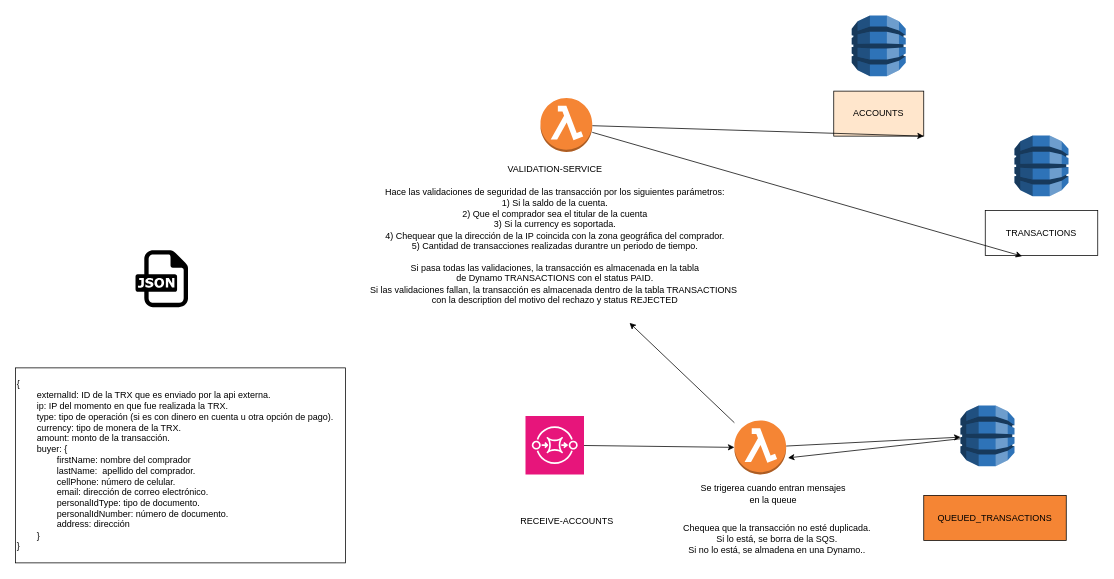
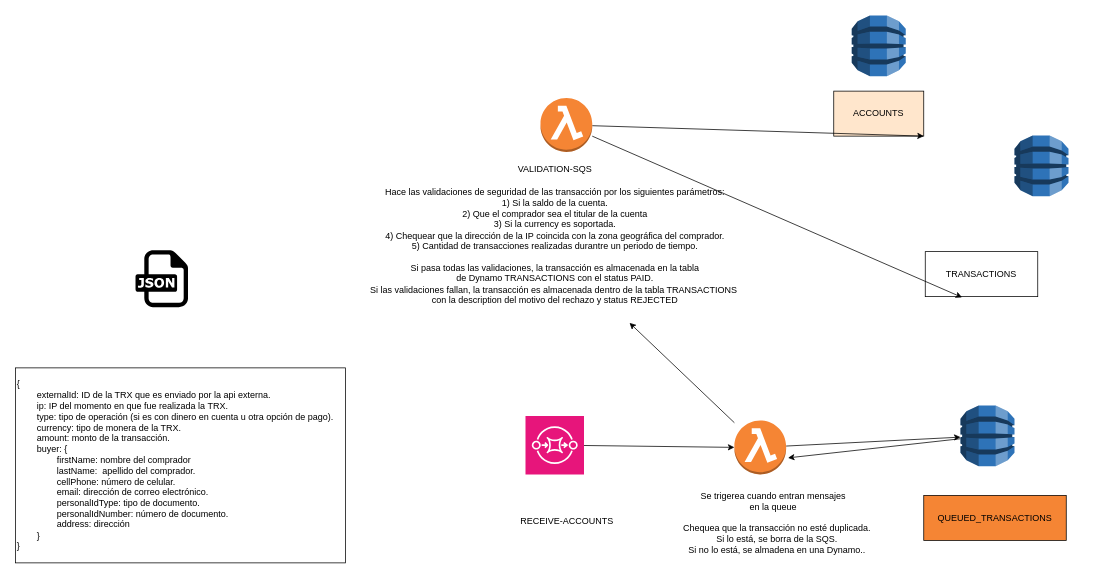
- <mxCell id="19" value="VALIDATION-SERVICE" style="text;html=1;align=center;verticalAlign=middle;resizable=0;points=[];autosize=1;strokeColor=none;fillColor=none;" parent="1" vertex="1"><mxGeometry x="664" y="210" width="150" height="30" as="geometry" /></mxCell>
+ <mxCell id="19" value="VALIDATION-SQS" style="text;html=1;align=center;verticalAlign=middle;resizable=0;points=[];autosize=1;strokeColor=none;fillColor=none;" parent="1" vertex="1"><mxGeometry x="664" y="210" width="150" height="30" as="geometry" /></mxCell>
- <mxCell id="5" value="TRANSACTIONS" style="whiteSpace=wrap;html=1;" parent="1" vertex="1"><mxGeometry x="1313" y="280" width="150" height="60" as="geometry" /></mxCell>
+ <mxCell id="5" value="TRANSACTIONS" style="whiteSpace=wrap;html=1;" parent="1" vertex="1"><mxGeometry x="1233" y="335" width="150" height="60" as="geometry" /></mxCell>
- <mxCell id="21" value="Se trigerea cuando entran mensajes&lt;br&gt;en la queue" style="text;html=1;align=center;verticalAlign=middle;resizable=0;points=[];autosize=1;strokeColor=none;fillColor=none;" parent="1" vertex="1"><mxGeometry x="920" y="638" width="220" height="40" as="geometry" /></mxCell>
+ <mxCell id="21" value="Se trigerea cuando entran mensajes&lt;br&gt;en la queue" style="text;html=1;align=center;verticalAlign=middle;resizable=0;points=[];autosize=1;strokeColor=none;fillColor=none;" parent="1" vertex="1"><mxGeometry x="920" y="648" width="220" height="40" as="geometry" /></mxCell>
